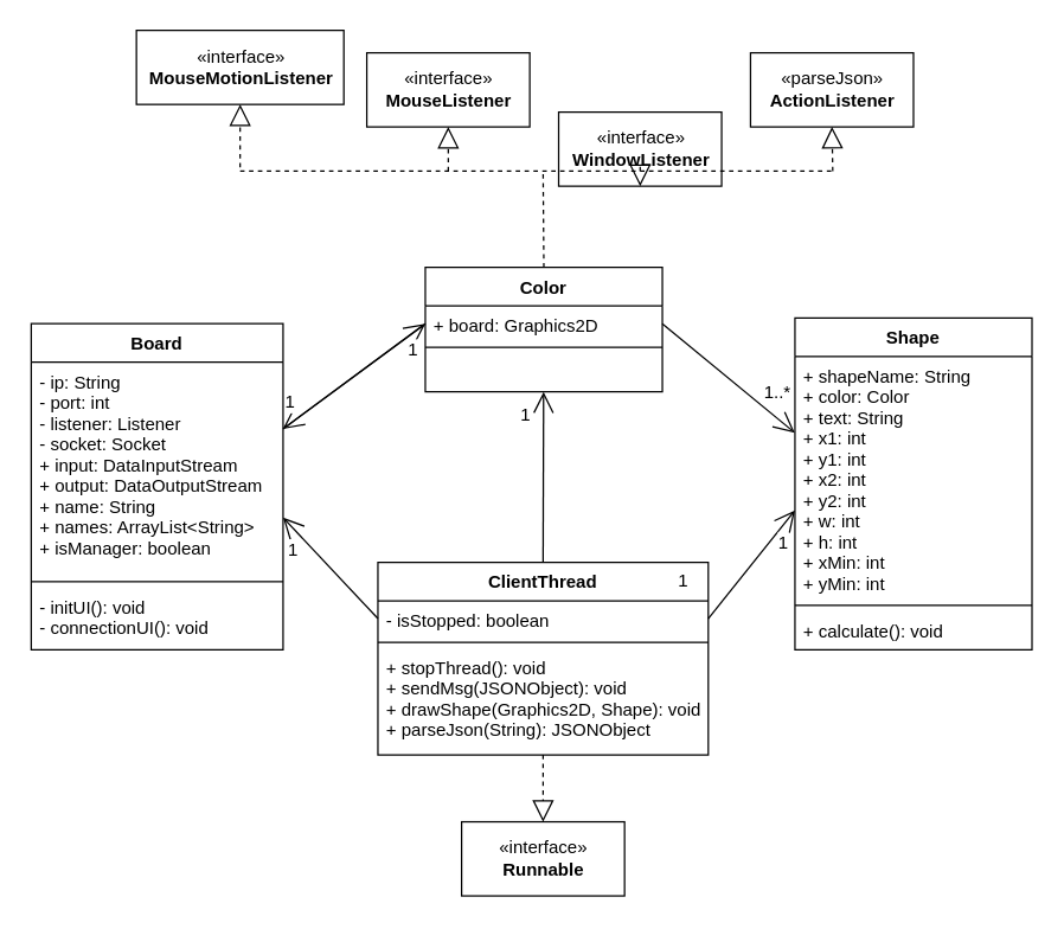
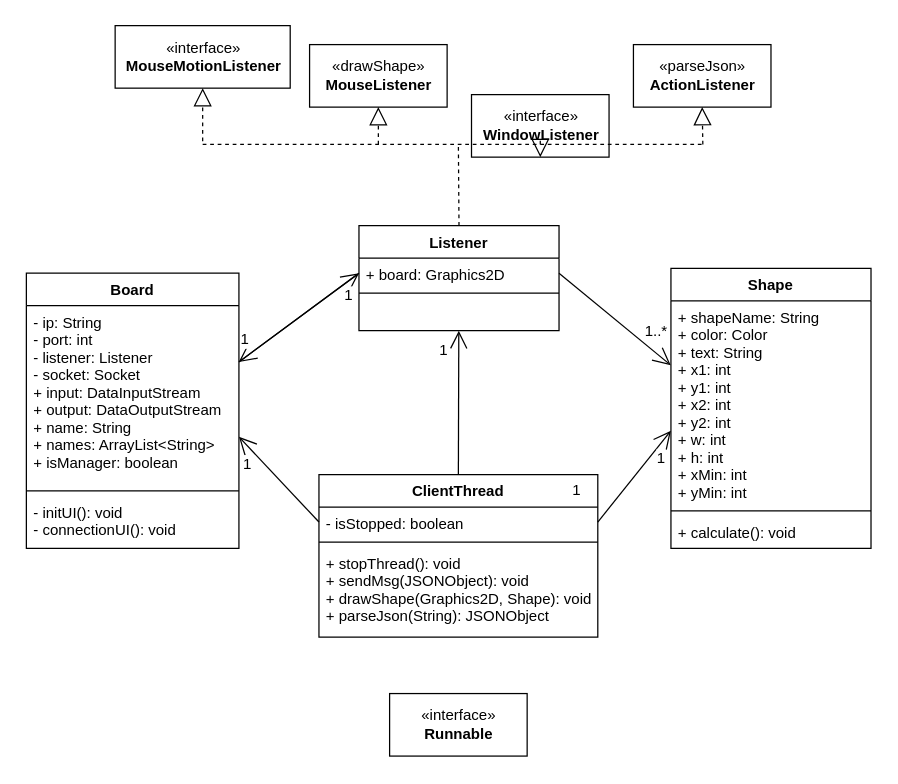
- <mxCell id="22" value="«interface»&lt;br&gt;&lt;b&gt;MouseListener&lt;/b&gt;" style="html=1;" vertex="1" parent="1"><mxGeometry x="247" y="35.167" width="110" height="50" as="geometry" /></mxCell>
+ <mxCell id="22" value="«drawShape»&lt;br&gt;&lt;b&gt;MouseListener&lt;/b&gt;" style="html=1;" vertex="1" parent="1"><mxGeometry x="247" y="35.167" width="110" height="50" as="geometry" /></mxCell>
- <mxCell id="6" value="Color" style="swimlane;fontStyle=1;align=center;verticalAlign=top;childLayout=stackLayout;horizontal=1;startSize=26;horizontalStack=0;resizeParent=1;resizeParentMax=0;resizeLast=0;collapsible=1;marginBottom=0;" vertex="1" parent="1"><mxGeometry x="286.5" y="180" width="160" height="84" as="geometry" /></mxCell>
+ <mxCell id="6" value="Listener" style="swimlane;fontStyle=1;align=center;verticalAlign=top;childLayout=stackLayout;horizontal=1;startSize=26;horizontalStack=0;resizeParent=1;resizeParentMax=0;resizeLast=0;collapsible=1;marginBottom=0;" vertex="1" parent="1"><mxGeometry x="286.5" y="180" width="160" height="84" as="geometry" /></mxCell>
- <mxCell id="43" value="" style="endArrow=block;dashed=1;endFill=0;endSize=12;html=1;exitX=0.5;exitY=1;exitDx=0;exitDy=0;" edge="1" parent="1" source="11" target="42"><mxGeometry width="160" relative="1" as="geometry"><mxPoint x="366" y="509" as="sourcePoint" /><mxPoint x="368" y="614" as="targetPoint" /></mxGeometry></mxCell>
